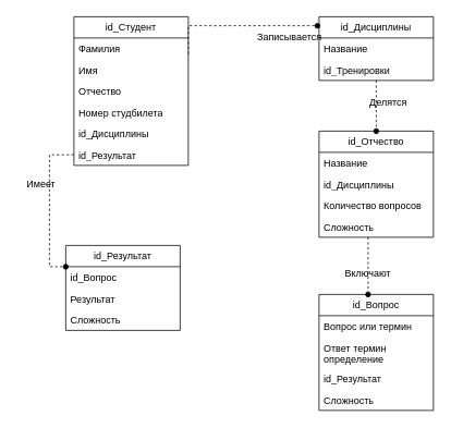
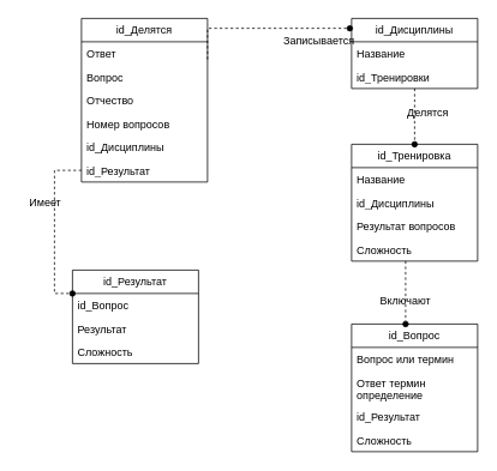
- <mxCell id="2" value="id_Студент" style="swimlane;fontStyle=0;childLayout=stackLayout;horizontal=1;startSize=26;fillColor=none;horizontalStack=0;resizeParent=1;resizeParentMax=0;resizeLast=0;collapsible=1;marginBottom=0;whiteSpace=wrap;html=1;" vertex="1" parent="1"><mxGeometry x="90" y="20" width="140" height="182" as="geometry" /></mxCell>
+ <mxCell id="2" value="id_Делятся" style="swimlane;fontStyle=0;childLayout=stackLayout;horizontal=1;startSize=26;fillColor=none;horizontalStack=0;resizeParent=1;resizeParentMax=0;resizeLast=0;collapsible=1;marginBottom=0;whiteSpace=wrap;html=1;" vertex="1" parent="1"><mxGeometry x="90" y="20" width="140" height="182" as="geometry" /></mxCell>
- <mxCell id="3" value="Фамилия" style="text;strokeColor=none;fillColor=none;align=left;verticalAlign=top;spacingLeft=4;spacingRight=4;overflow=hidden;rotatable=0;points=[[0,0.5],[1,0.5]];portConstraint=eastwest;whiteSpace=wrap;html=1;" vertex="1" parent="2"><mxGeometry y="26" width="140" height="26" as="geometry" /></mxCell>
+ <mxCell id="3" value="Ответ" style="text;strokeColor=none;fillColor=none;align=left;verticalAlign=top;spacingLeft=4;spacingRight=4;overflow=hidden;rotatable=0;points=[[0,0.5],[1,0.5]];portConstraint=eastwest;whiteSpace=wrap;html=1;" vertex="1" parent="2"><mxGeometry y="26" width="140" height="26" as="geometry" /></mxCell>
- <mxCell id="4" value="Имя" style="text;strokeColor=none;fillColor=none;align=left;verticalAlign=top;spacingLeft=4;spacingRight=4;overflow=hidden;rotatable=0;points=[[0,0.5],[1,0.5]];portConstraint=eastwest;whiteSpace=wrap;html=1;" vertex="1" parent="2"><mxGeometry y="52" width="140" height="26" as="geometry" /></mxCell>
+ <mxCell id="4" value="Вопрос" style="text;strokeColor=none;fillColor=none;align=left;verticalAlign=top;spacingLeft=4;spacingRight=4;overflow=hidden;rotatable=0;points=[[0,0.5],[1,0.5]];portConstraint=eastwest;whiteSpace=wrap;html=1;" vertex="1" parent="2"><mxGeometry y="52" width="140" height="26" as="geometry" /></mxCell>
- <mxCell id="6" value="Номер студбилета" style="text;strokeColor=none;fillColor=none;align=left;verticalAlign=top;spacingLeft=4;spacingRight=4;overflow=hidden;rotatable=0;points=[[0,0.5],[1,0.5]];portConstraint=eastwest;whiteSpace=wrap;html=1;" vertex="1" parent="2"><mxGeometry y="104" width="140" height="26" as="geometry" /></mxCell>
+ <mxCell id="6" value="Номер вопросов" style="text;strokeColor=none;fillColor=none;align=left;verticalAlign=top;spacingLeft=4;spacingRight=4;overflow=hidden;rotatable=0;points=[[0,0.5],[1,0.5]];portConstraint=eastwest;whiteSpace=wrap;html=1;" vertex="1" parent="2"><mxGeometry y="104" width="140" height="26" as="geometry" /></mxCell>
- <mxCell id="14" value="id_Отчество" style="swimlane;fontStyle=0;childLayout=stackLayout;horizontal=1;startSize=26;fillColor=none;horizontalStack=0;resizeParent=1;resizeParentMax=0;resizeLast=0;collapsible=1;marginBottom=0;whiteSpace=wrap;html=1;" vertex="1" parent="1"><mxGeometry x="390" y="160" width="140" height="130" as="geometry" /></mxCell>
+ <mxCell id="14" value="id_Тренировка" style="swimlane;fontStyle=0;childLayout=stackLayout;horizontal=1;startSize=26;fillColor=none;horizontalStack=0;resizeParent=1;resizeParentMax=0;resizeLast=0;collapsible=1;marginBottom=0;whiteSpace=wrap;html=1;" vertex="1" parent="1"><mxGeometry x="390" y="160" width="140" height="130" as="geometry" /></mxCell>
- <mxCell id="17" value="Количество вопросов" style="text;strokeColor=none;fillColor=none;align=left;verticalAlign=top;spacingLeft=4;spacingRight=4;overflow=hidden;rotatable=0;points=[[0,0.5],[1,0.5]];portConstraint=eastwest;whiteSpace=wrap;html=1;" vertex="1" parent="14"><mxGeometry y="78" width="140" height="26" as="geometry" /></mxCell>
+ <mxCell id="17" value="Результат вопросов" style="text;strokeColor=none;fillColor=none;align=left;verticalAlign=top;spacingLeft=4;spacingRight=4;overflow=hidden;rotatable=0;points=[[0,0.5],[1,0.5]];portConstraint=eastwest;whiteSpace=wrap;html=1;" vertex="1" parent="14"><mxGeometry y="78" width="140" height="26" as="geometry" /></mxCell>
